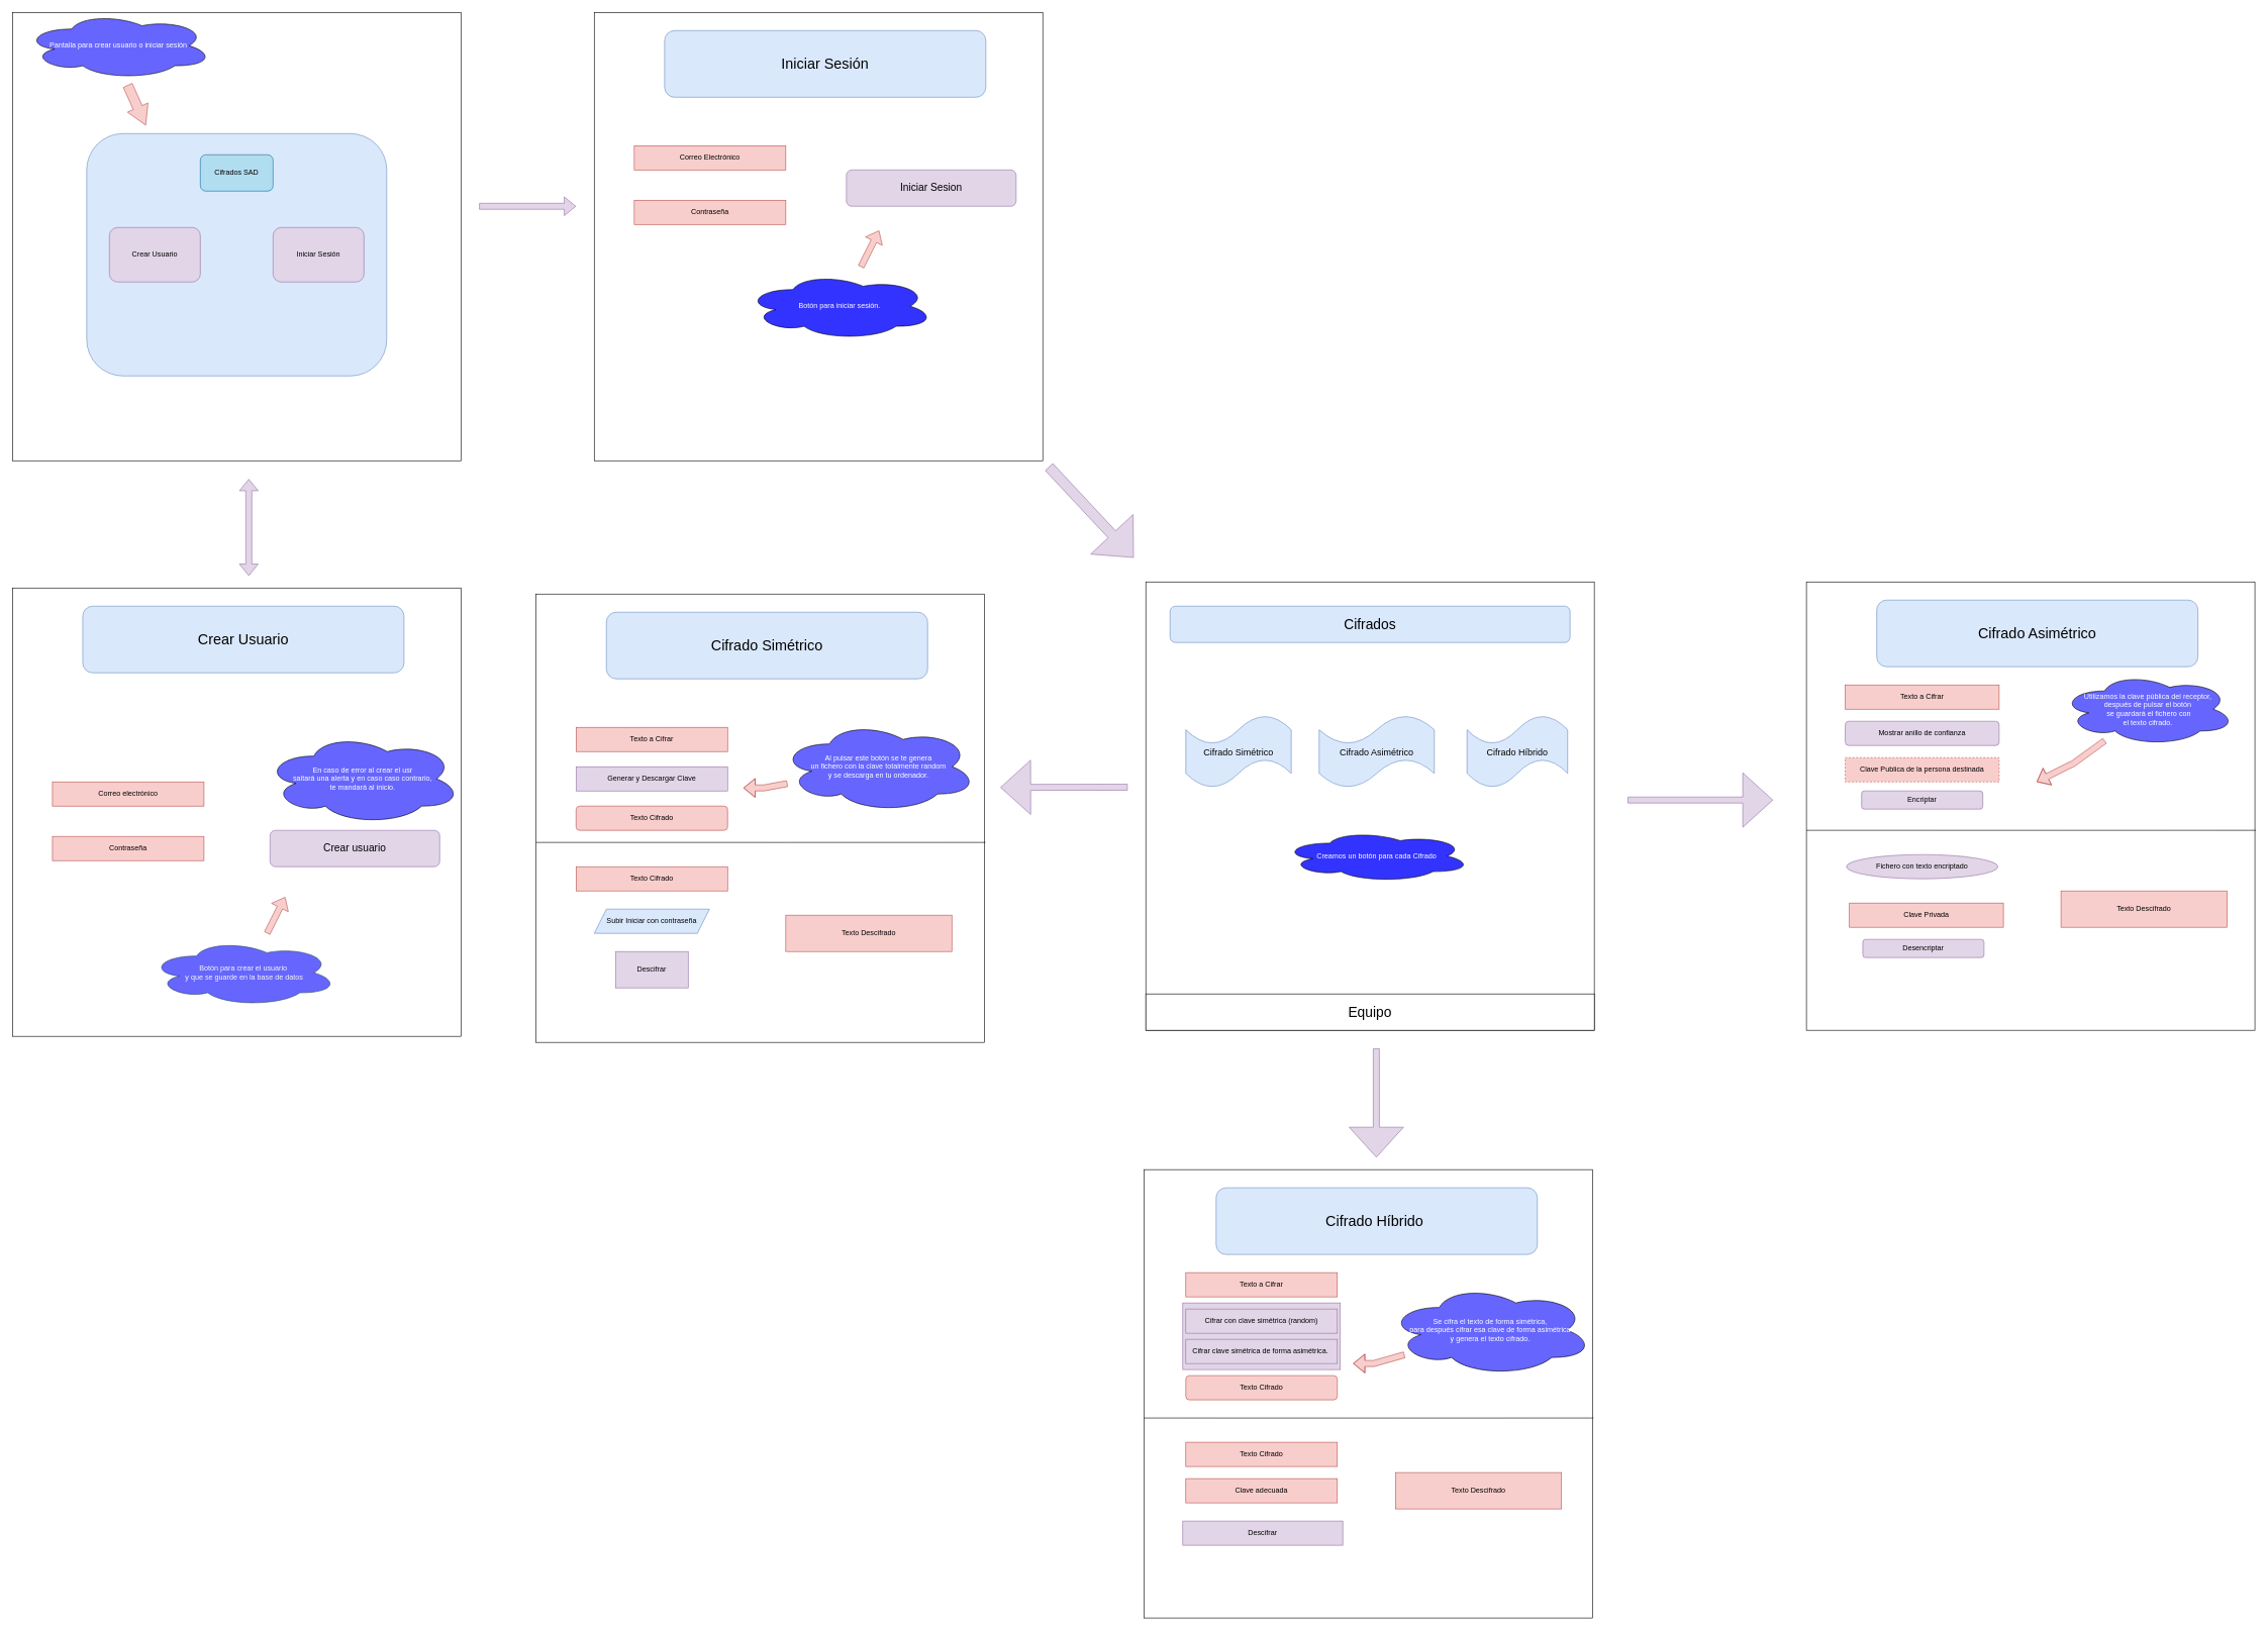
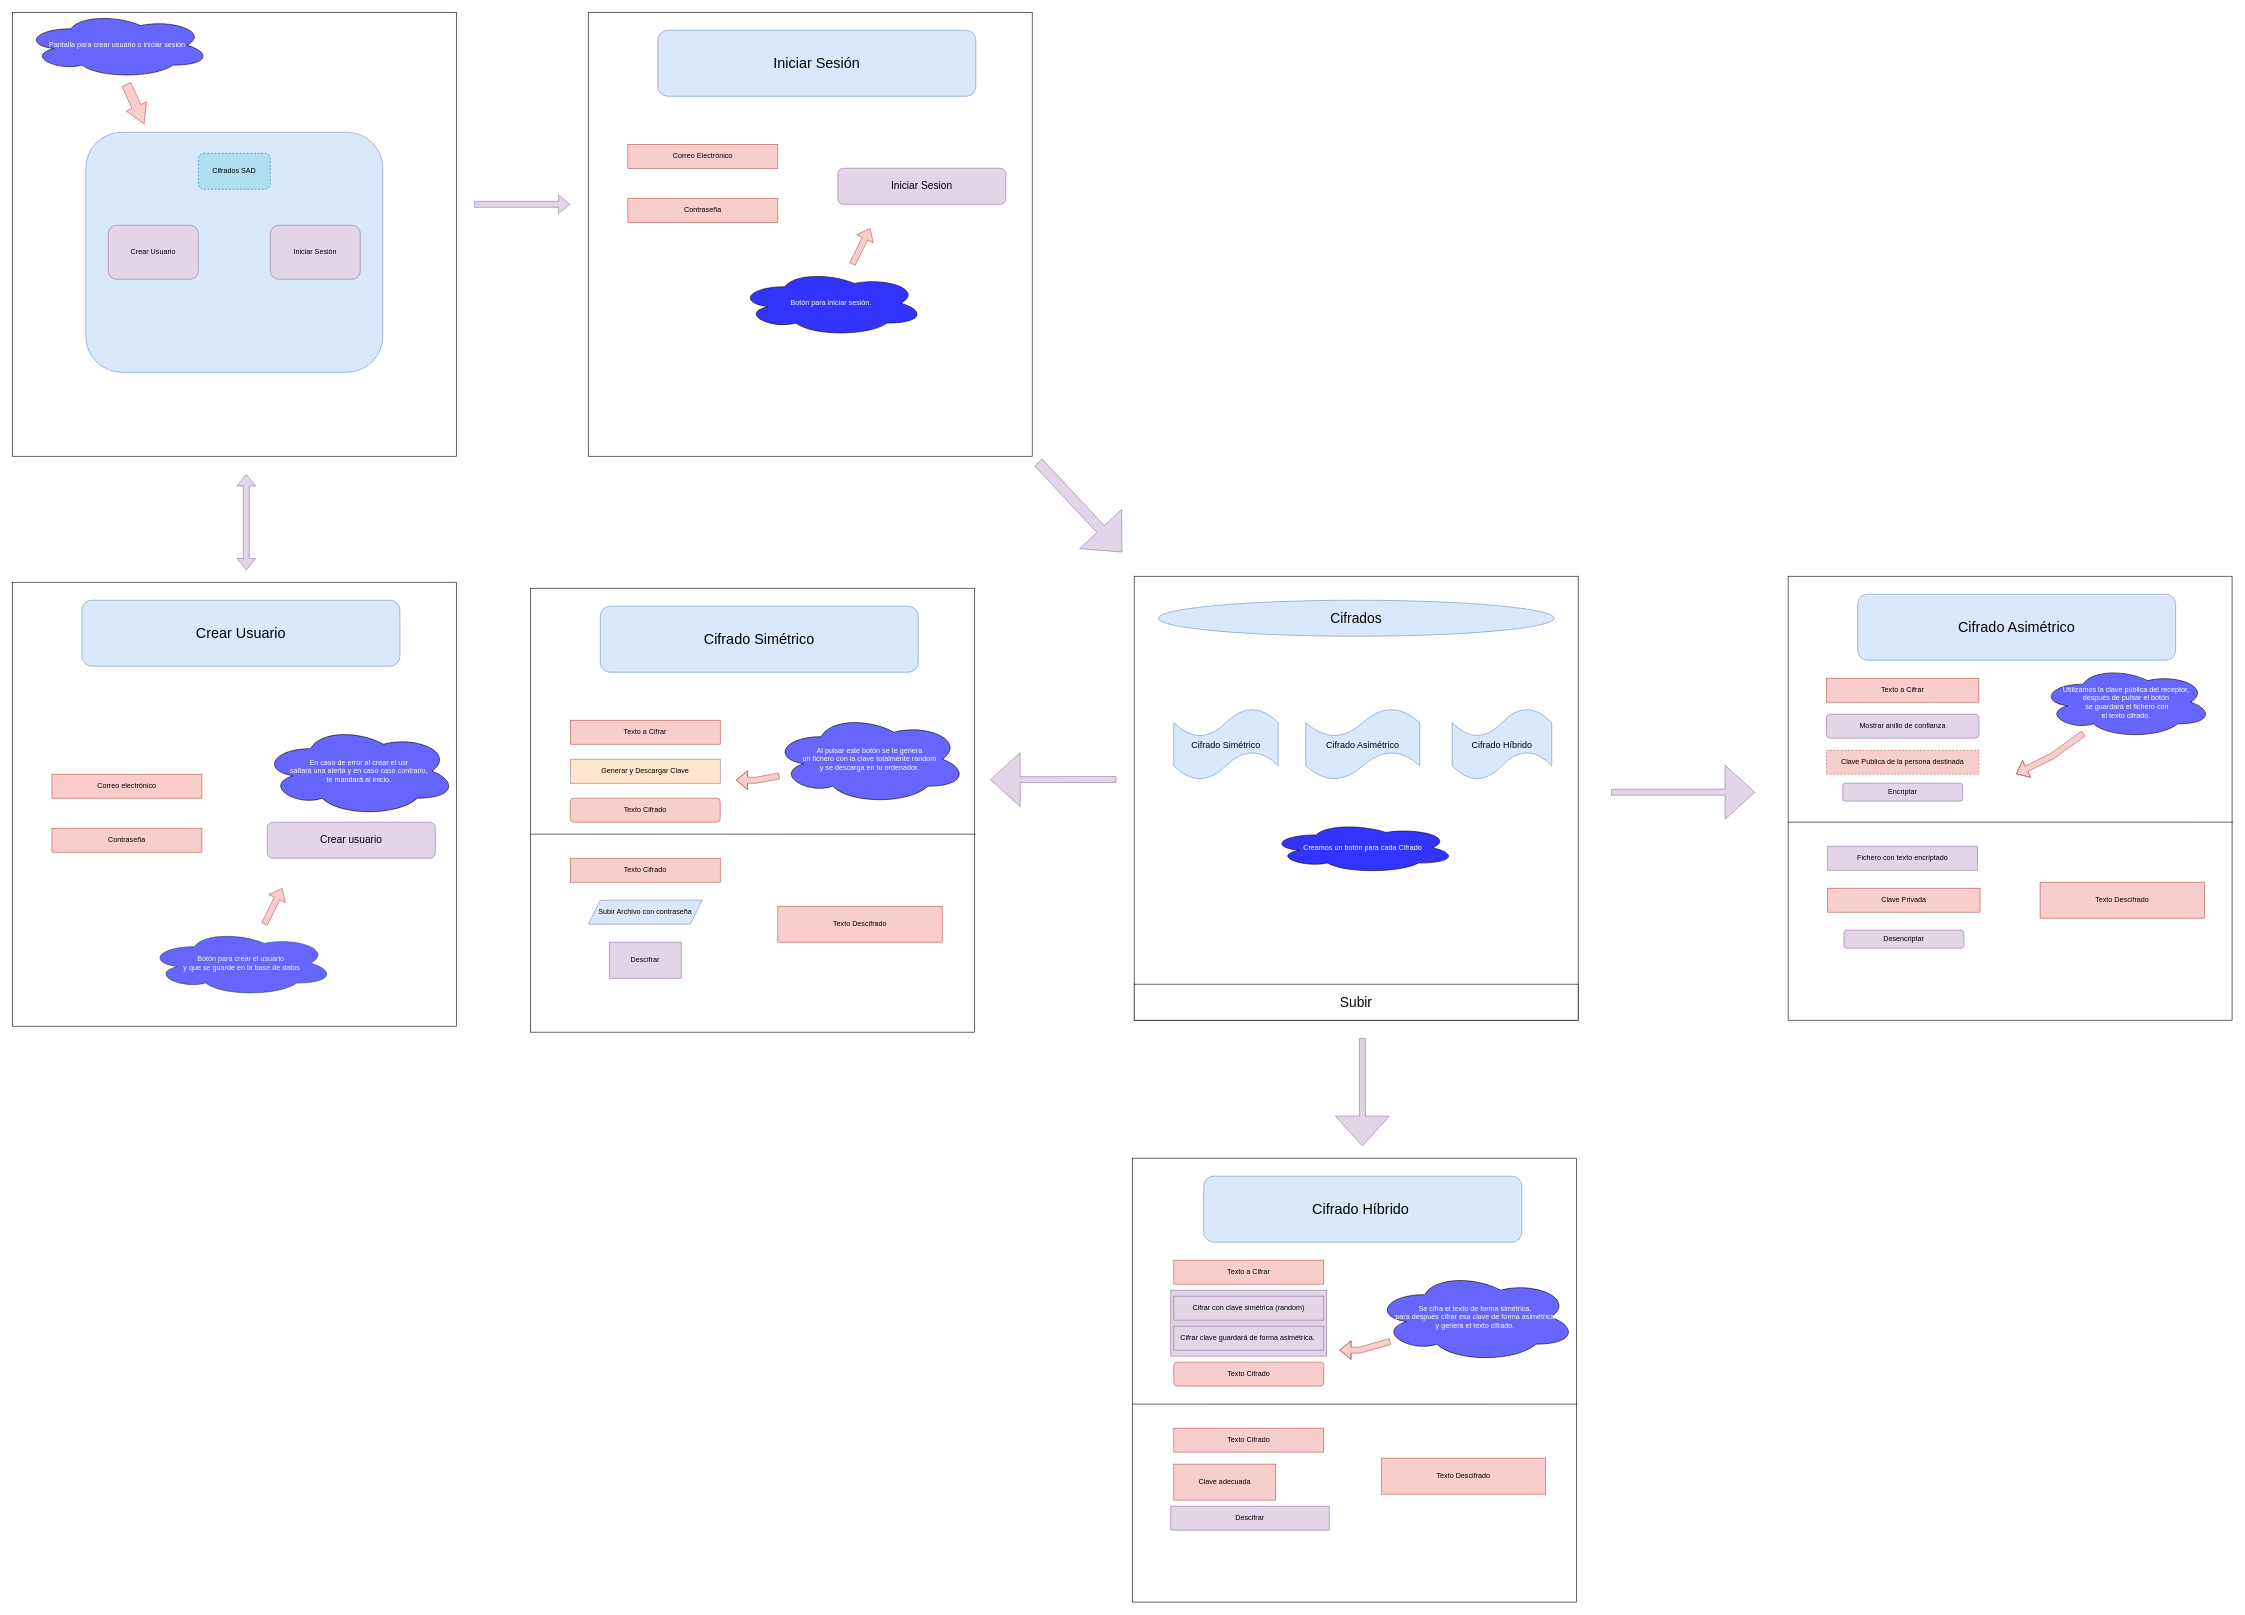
- <mxCell id="75" value="Cifrados SAD" style="rounded=1;whiteSpace=wrap;html=1;fillColor=#b1ddf0;strokeColor=#10739e;" vertex="1" parent="1"><mxGeometry x="330" y="255" width="120" height="60" as="geometry" /></mxCell>
+ <mxCell id="75" value="Cifrados SAD" style="rounded=1;whiteSpace=wrap;html=1;fillColor=#b1ddf0;strokeColor=#10739e;dashed=1;" vertex="1" parent="1"><mxGeometry x="330" y="255" width="120" height="60" as="geometry" /></mxCell>
- <mxCell id="28" value="&lt;font style=&quot;font-size: 23px;&quot;&gt;Cifrados&lt;/font&gt;" style="rounded=1;whiteSpace=wrap;html=1;fillColor=#dae8fc;strokeColor=#6c8ebf;" parent="1" vertex="1"><mxGeometry x="1930" y="1000" width="660" height="60" as="geometry" /></mxCell>
+ <mxCell id="28" value="&lt;font style=&quot;font-size: 23px;&quot;&gt;Cifrados&lt;/font&gt;" style="ellipse;whiteSpace=wrap;html=1;fillColor=#dae8fc;strokeColor=#6c8ebf;" parent="1" vertex="1"><mxGeometry x="1930" y="1000" width="660" height="60" as="geometry" /></mxCell>
- <mxCell id="39" value="Generar y Descargar Clave" style="rounded=0;whiteSpace=wrap;html=1;fillColor=#e1d5e7;strokeColor=#9673a6;" parent="1" vertex="1"><mxGeometry x="950" y="1265" width="250" height="40" as="geometry" /></mxCell>
+ <mxCell id="39" value="Generar y Descargar Clave" style="rounded=0;whiteSpace=wrap;html=1;fillColor=#ffe6cc;strokeColor=#9673a6;" parent="1" vertex="1"><mxGeometry x="950" y="1265" width="250" height="40" as="geometry" /></mxCell>
- <mxCell id="52" value="Fichero con texto encriptado" style="ellipse;whiteSpace=wrap;html=1;fillColor=#e1d5e7;strokeColor=#9673a6;" parent="1" vertex="1"><mxGeometry x="3046" y="1410" width="250" height="40" as="geometry" /></mxCell>
+ <mxCell id="52" value="Fichero con texto encriptado" style="rounded=0;whiteSpace=wrap;html=1;fillColor=#e1d5e7;strokeColor=#9673a6;" parent="1" vertex="1"><mxGeometry x="3046" y="1410" width="250" height="40" as="geometry" /></mxCell>
- <mxCell id="56" value="Clave Privada" style="rounded=0;whiteSpace=wrap;html=1;fillColor=#f8cecc;strokeColor=#b85450;" parent="1" vertex="1"><mxGeometry x="3051" y="1490" width="254" height="40" as="geometry" /></mxCell>
+ <mxCell id="56" value="Clave Privada" style="rounded=0;whiteSpace=wrap;html=1;fillColor=#f8cecc;strokeColor=#b85450;" parent="1" vertex="1"><mxGeometry x="3046" y="1480" width="254" height="40" as="geometry" /></mxCell>
- <mxCell id="45" value="Subir Iniciar con contraseña" style="shape=parallelogram;perimeter=parallelogramPerimeter;whiteSpace=wrap;html=1;fixedSize=1;fillColor=#dae8fc;strokeColor=#6c8ebf;" parent="1" vertex="1"><mxGeometry x="980" y="1500" width="190" height="40" as="geometry" /></mxCell>
+ <mxCell id="45" value="Subir Archivo con contraseña" style="shape=parallelogram;perimeter=parallelogramPerimeter;whiteSpace=wrap;html=1;fixedSize=1;fillColor=#dae8fc;strokeColor=#6c8ebf;" parent="1" vertex="1"><mxGeometry x="980" y="1500" width="190" height="40" as="geometry" /></mxCell>
- <mxCell id="32" value="&lt;font style=&quot;font-size: 23px;&quot;&gt;Equipo&lt;/font&gt;" style="rounded=0;whiteSpace=wrap;html=1;" parent="1" vertex="1"><mxGeometry x="1890" y="1640" width="740" height="60" as="geometry" /></mxCell>
+ <mxCell id="32" value="&lt;font style=&quot;font-size: 23px;&quot;&gt;Subir&lt;/font&gt;" style="rounded=0;whiteSpace=wrap;html=1;" parent="1" vertex="1"><mxGeometry x="1890" y="1640" width="740" height="60" as="geometry" /></mxCell>
- <mxCell id="74" value="Cifrar clave simétrica de forma asimétrica.&amp;nbsp;" style="rounded=0;whiteSpace=wrap;html=1;fillColor=#e1d5e7;strokeColor=#9673a6;" parent="1" vertex="1"><mxGeometry x="1956" y="2210" width="250" height="40" as="geometry" /></mxCell>
+ <mxCell id="74" value="Cifrar clave guardará de forma asimétrica.&amp;nbsp;" style="rounded=0;whiteSpace=wrap;html=1;fillColor=#e1d5e7;strokeColor=#9673a6;" parent="1" vertex="1"><mxGeometry x="1956" y="2210" width="250" height="40" as="geometry" /></mxCell>
- <mxCell id="71" value="Clave adecuada" style="rounded=0;whiteSpace=wrap;html=1;fillColor=#f8cecc;strokeColor=#b85450;" parent="1" vertex="1"><mxGeometry x="1956" y="2440" width="250" height="40" as="geometry" /></mxCell>
+ <mxCell id="71" value="Clave adecuada" style="rounded=0;whiteSpace=wrap;html=1;fillColor=#f8cecc;strokeColor=#b85450;" parent="1" vertex="1"><mxGeometry x="1956" y="2440" width="170" height="60" as="geometry" /></mxCell>
